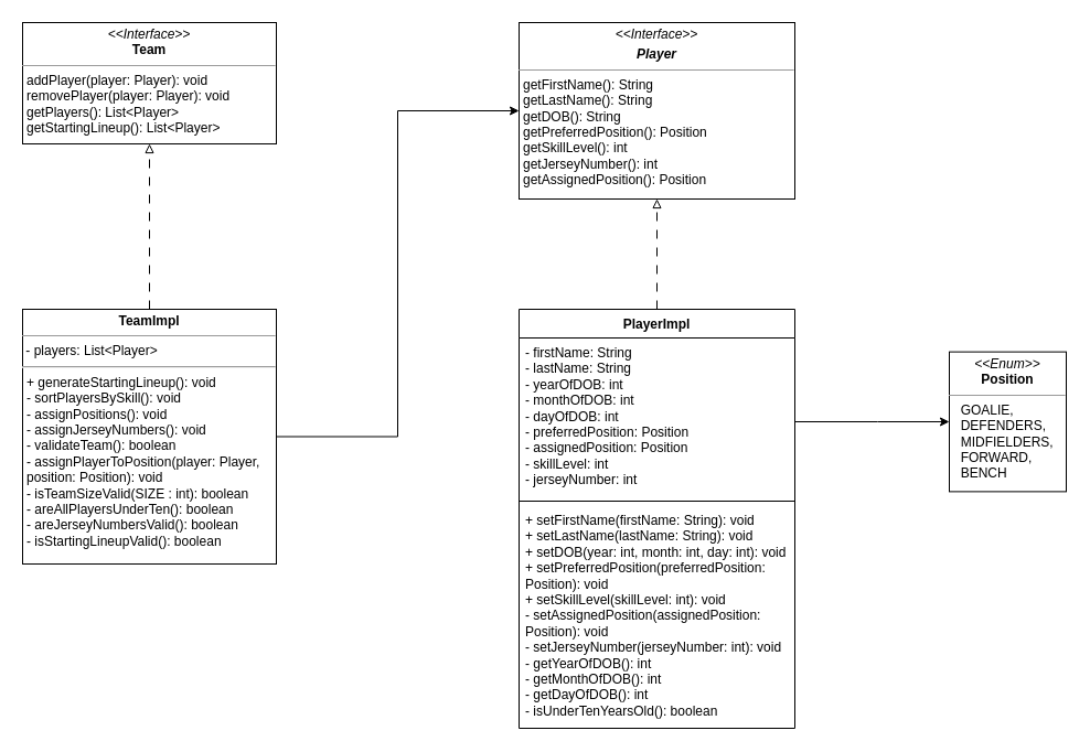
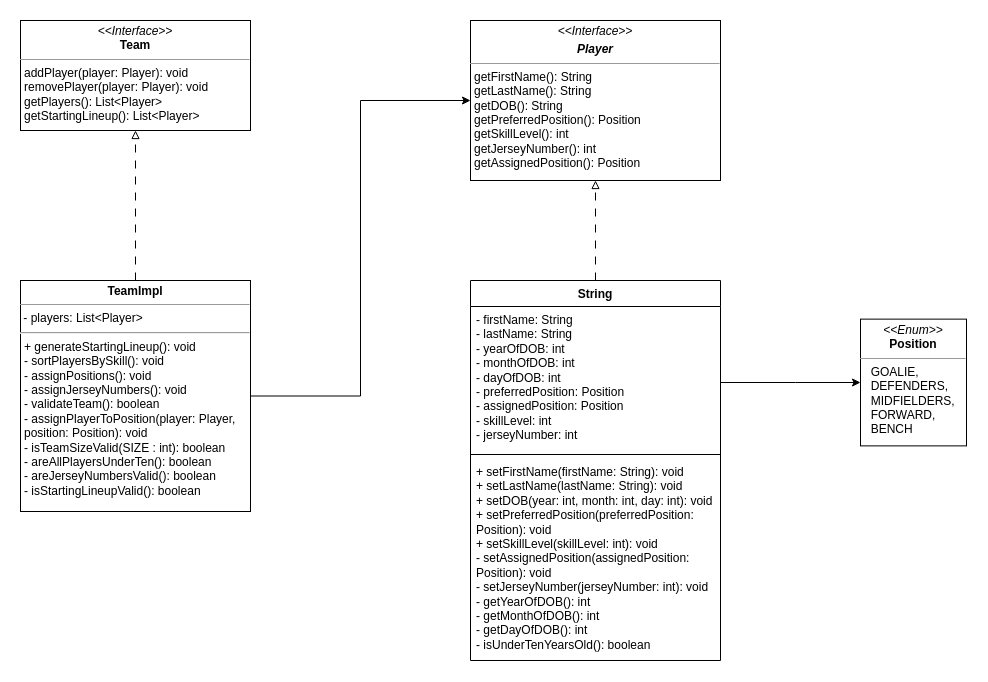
- <mxCell id="3" value="PlayerImpl" style="swimlane;fontStyle=1;align=center;verticalAlign=top;childLayout=stackLayout;horizontal=1;startSize=26;horizontalStack=0;resizeParent=1;resizeParentMax=0;resizeLast=0;collapsible=1;marginBottom=0;whiteSpace=wrap;html=1;" vertex="1" parent="1"><mxGeometry x="470" y="280" width="250" height="380" as="geometry" /></mxCell>
+ <mxCell id="3" value="String" style="swimlane;fontStyle=1;align=center;verticalAlign=top;childLayout=stackLayout;horizontal=1;startSize=26;horizontalStack=0;resizeParent=1;resizeParentMax=0;resizeLast=0;collapsible=1;marginBottom=0;whiteSpace=wrap;html=1;" vertex="1" parent="1"><mxGeometry x="470" y="280" width="250" height="380" as="geometry" /></mxCell>
